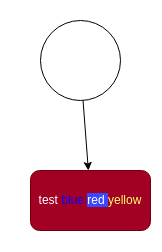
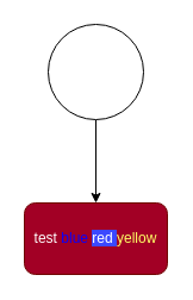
- <mxCell id="2" value="test &lt;font color=&quot;#0800ff&quot;&gt;blue &lt;/font&gt;&lt;span style=&quot;background-color: rgb(59, 72, 255);&quot;&gt;red &lt;/span&gt;&lt;font color=&quot;#ffff66&quot;&gt;yellow&lt;/font&gt;" style="rounded=1;whiteSpace=wrap;html=1;fillColor=#a20025;fontColor=#ffffff;strokeColor=#6F0000;" vertex="1" parent="1"><mxGeometry x="30" y="170" width="120" height="60" as="geometry" /></mxCell>
+ <mxCell id="2" value="test &lt;font color=&quot;#0800ff&quot;&gt;blue &lt;/font&gt;&lt;span style=&quot;background-color: rgb(59, 72, 255);&quot;&gt;red &lt;/span&gt;&lt;font color=&quot;#ffff66&quot;&gt;yellow&lt;/font&gt;" style="rounded=1;whiteSpace=wrap;html=1;fillColor=#a20025;fontColor=#ffffff;strokeColor=#6F0000;" vertex="1" parent="1"><mxGeometry x="20" y="170" width="120" height="60" as="geometry" /></mxCell>
